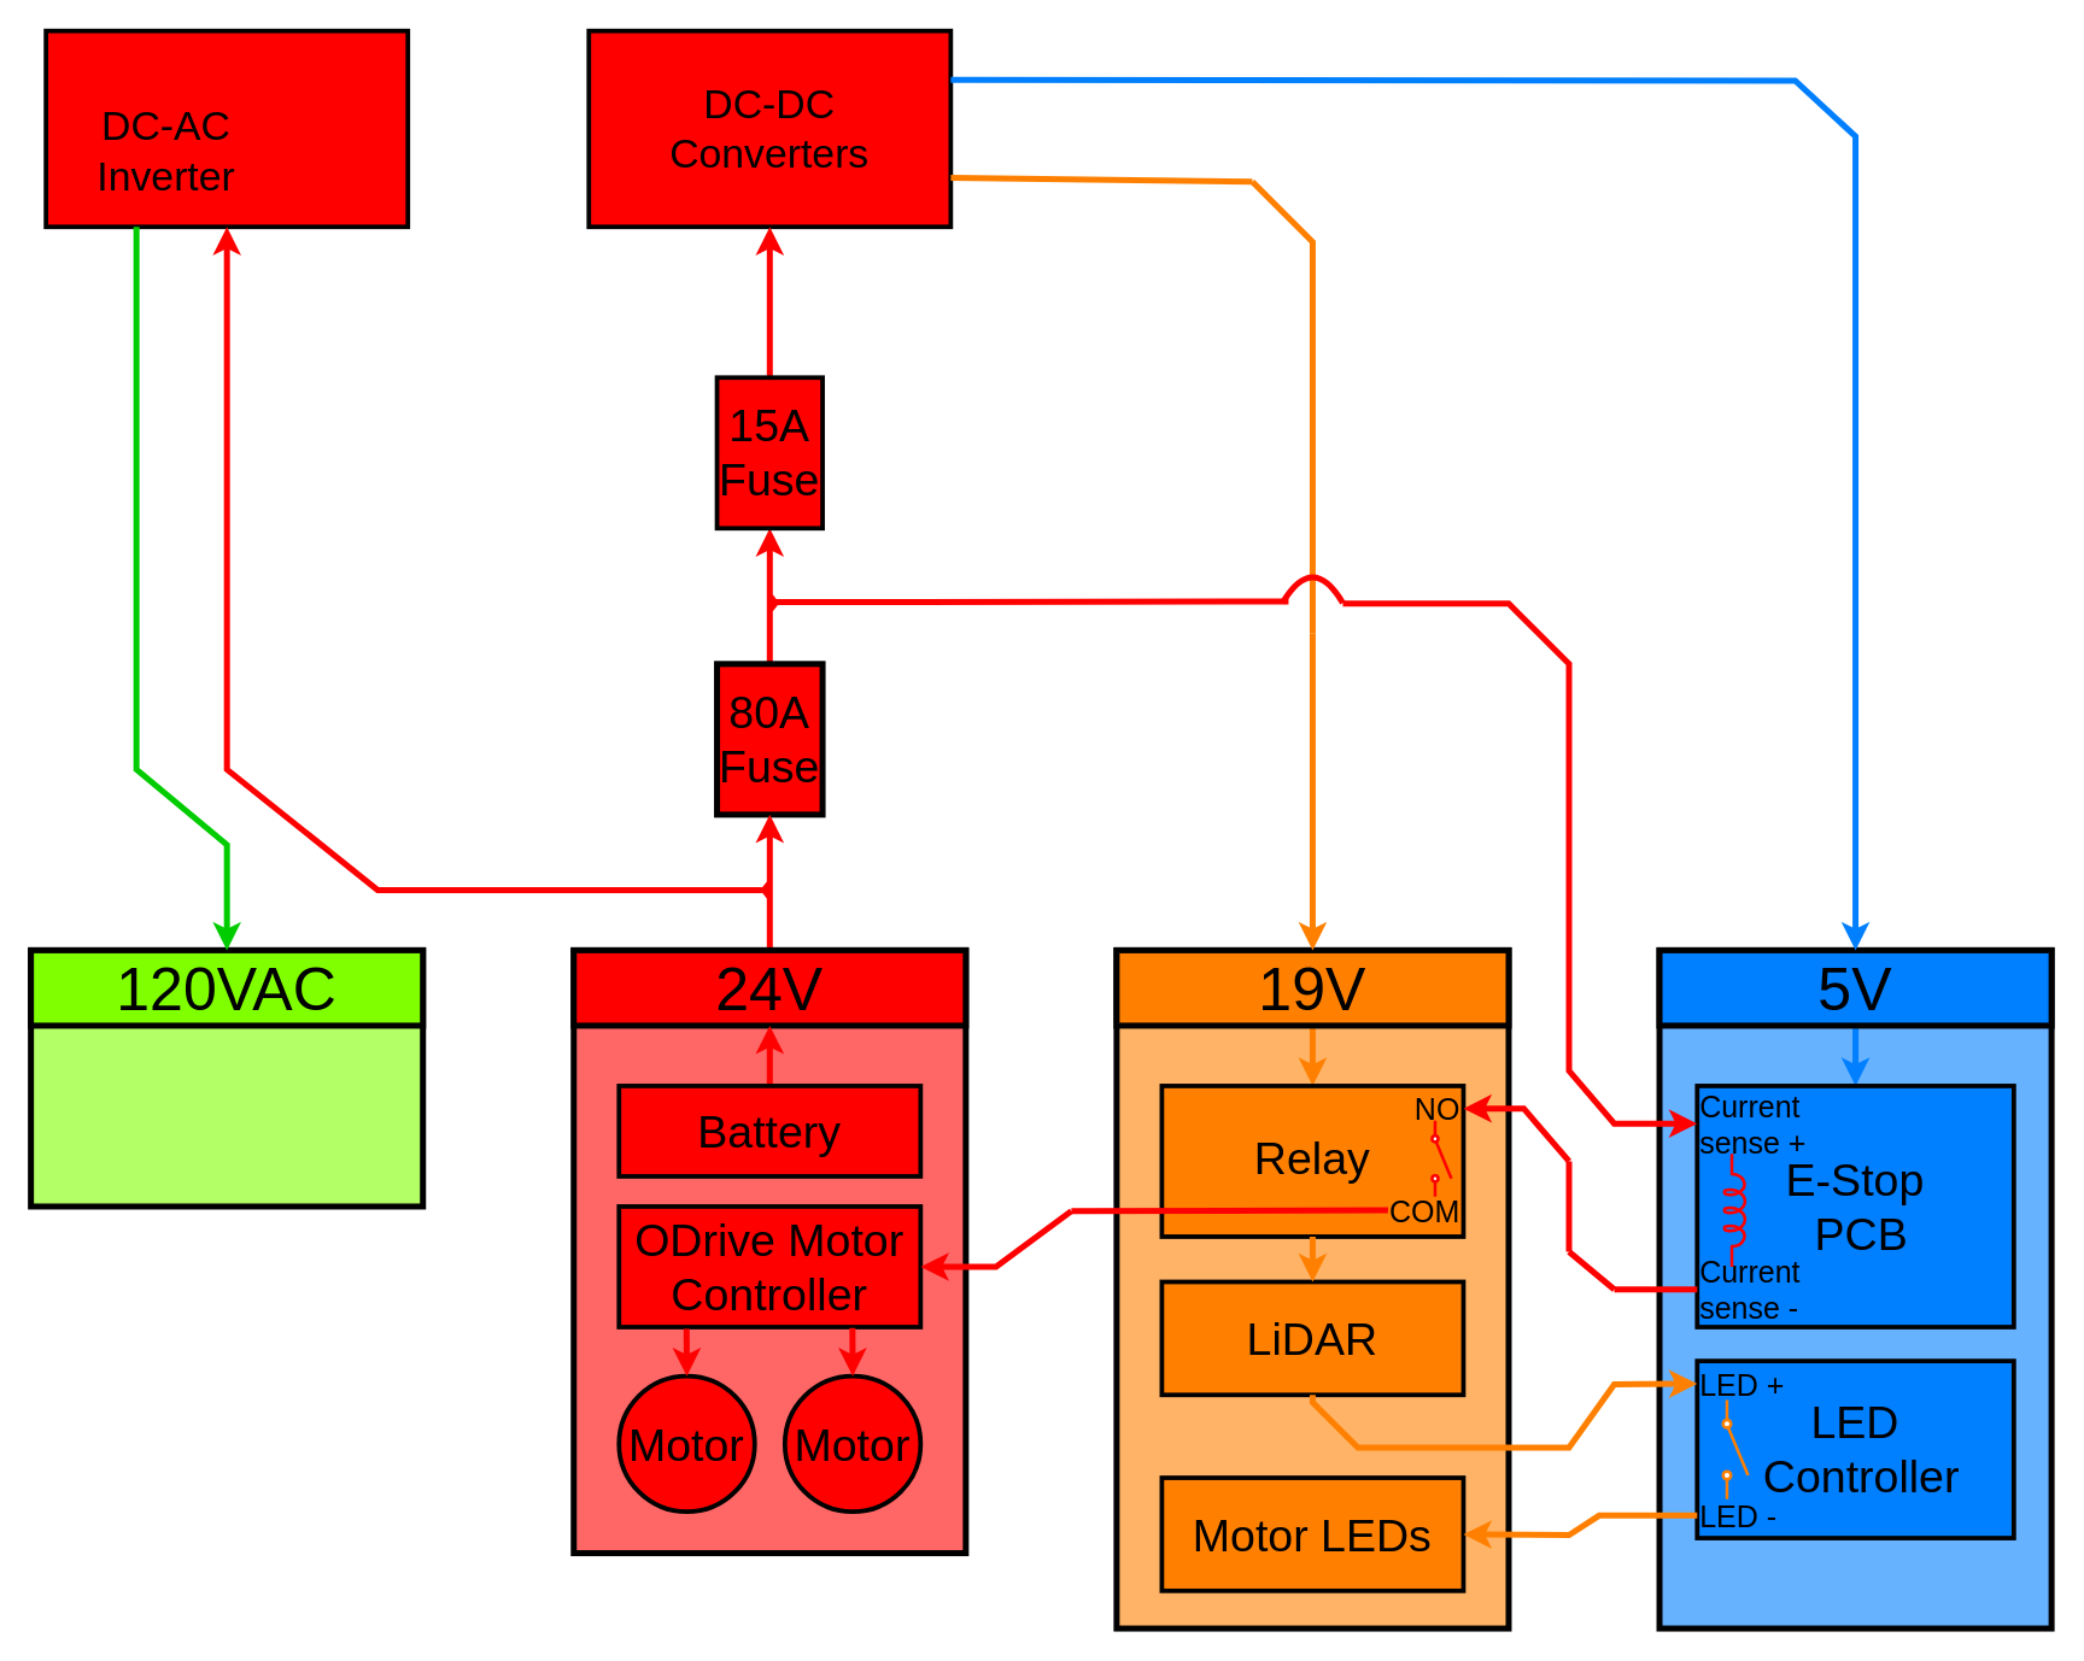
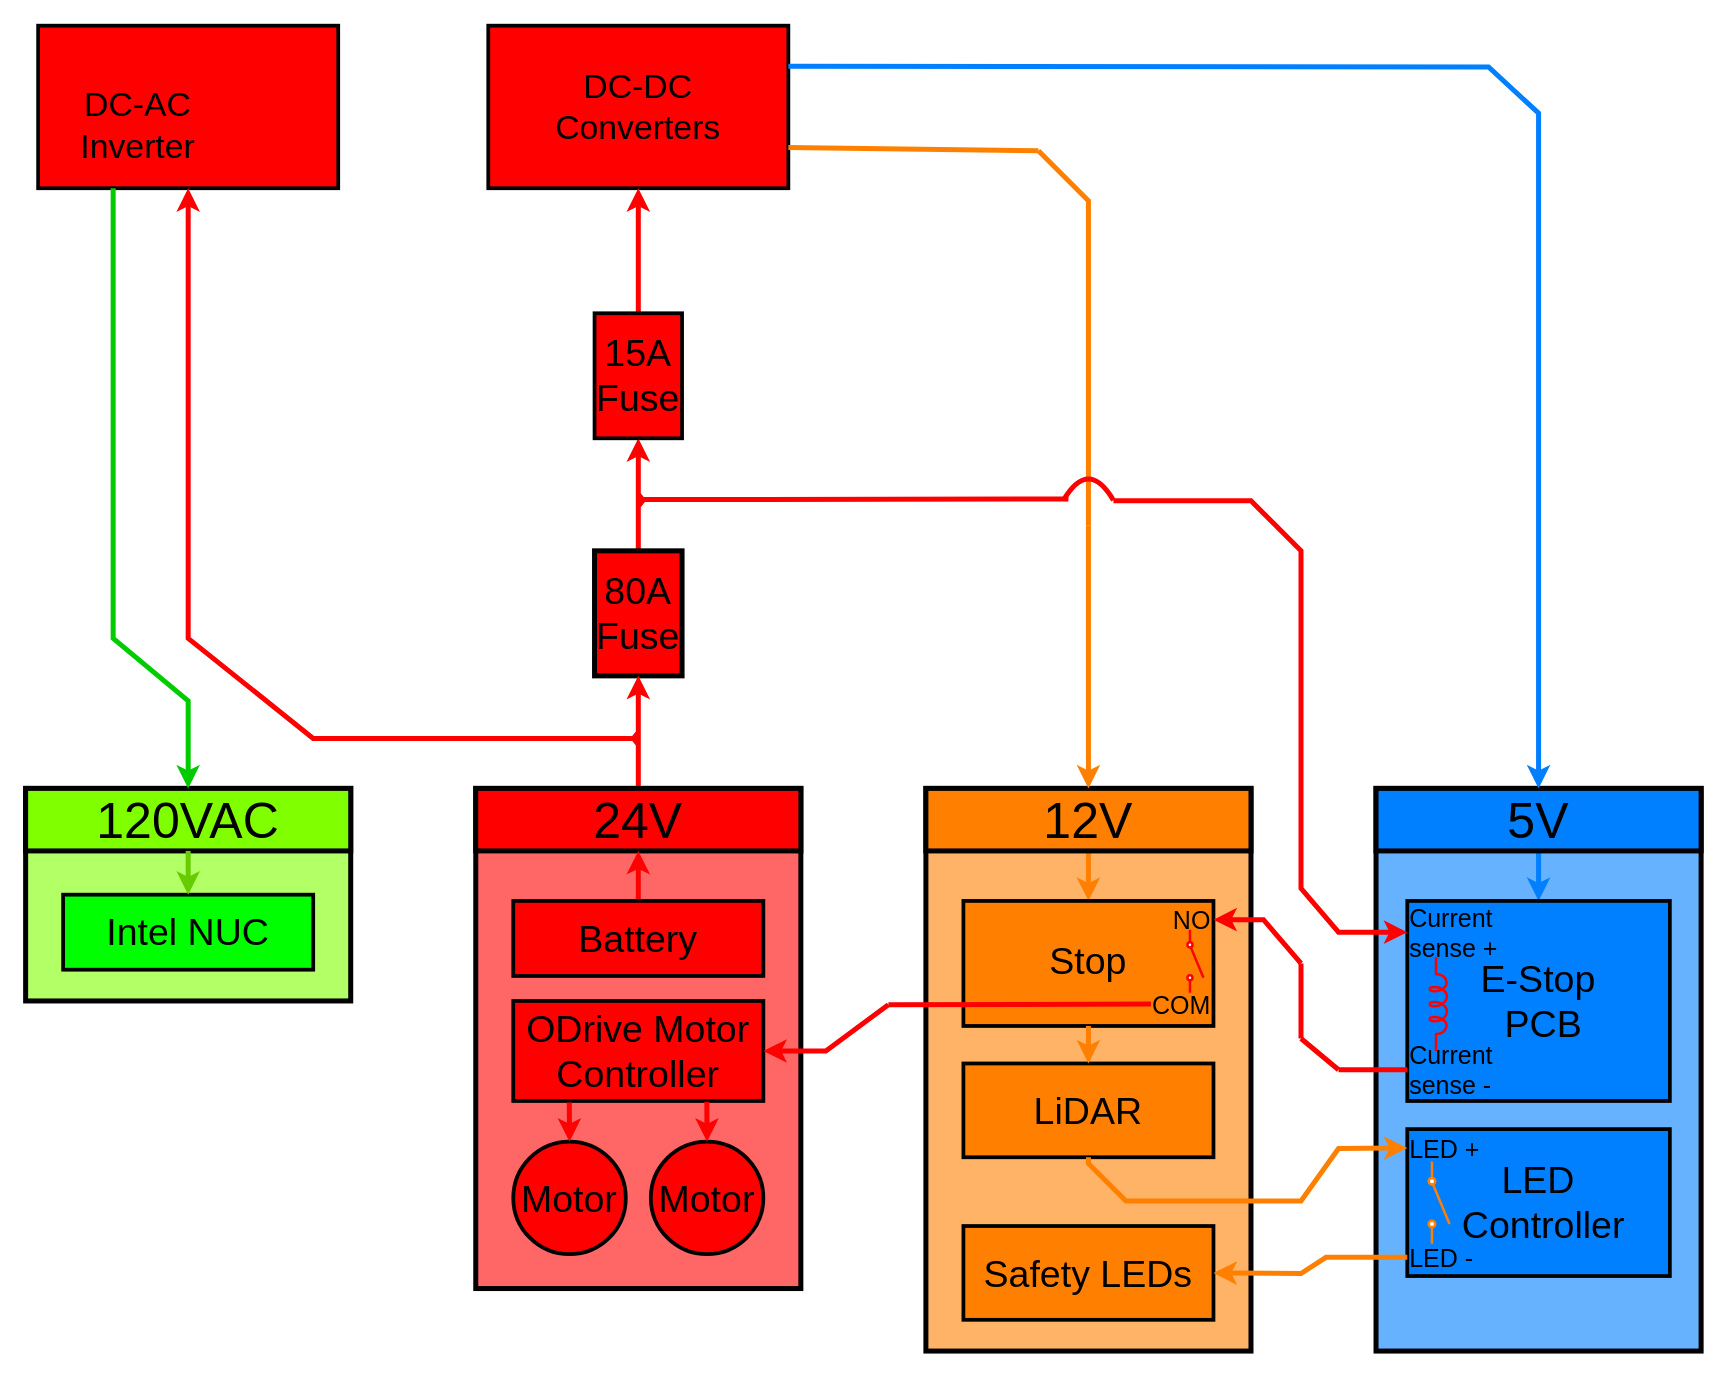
- <mxCell id="12" value="19V" style="text;html=1;align=center;verticalAlign=middle;whiteSpace=wrap;rounded=0;fontSize=40;strokeColor=light-dark(#000000,#FFFFFF);strokeWidth=4;fillColor=light-dark(#FF8000,#FF8000);fontColor=light-dark(#000000,#333333);" parent="1" vertex="1"><mxGeometry x="740" y="630" width="260" height="50" as="geometry" /></mxCell>
+ <mxCell id="12" value="12V" style="text;html=1;align=center;verticalAlign=middle;whiteSpace=wrap;rounded=0;fontSize=40;strokeColor=light-dark(#000000,#FFFFFF);strokeWidth=4;fillColor=light-dark(#FF8000,#FF8000);fontColor=light-dark(#000000,#333333);" parent="1" vertex="1"><mxGeometry x="740" y="630" width="260" height="50" as="geometry" /></mxCell>
+ <mxCell id="54" value="" style="endArrow=classic;html=1;rounded=0;exitX=0.5;exitY=1;exitDx=0;exitDy=0;strokeWidth=4;strokeColor=#66CC00;" parent="1" source="44" target="51" edge="1"><mxGeometry width="50" height="50" relative="1" as="geometry"><mxPoint x="370" y="710" as="sourcePoint" /><mxPoint x="420" y="660" as="targetPoint" /></mxGeometry></mxCell>
+ <mxCell id="51" value="&lt;font style=&quot;font-size: 30px;&quot;&gt;Intel NUC&lt;/font&gt;" style="rounded=0;whiteSpace=wrap;html=1;strokeWidth=3;fillColor=#00FF00;" parent="1" vertex="1"><mxGeometry x="50" y="715" width="200" height="60" as="geometry" /></mxCell>
- <mxCell id="18" value="&lt;font style=&quot;font-size: 30px;&quot;&gt;Relay&lt;/font&gt;" style="rounded=0;whiteSpace=wrap;html=1;spacingBottom=5;fillColor=#FF8000;strokeWidth=3;" parent="1" vertex="1"><mxGeometry x="770" y="720" width="200" height="100" as="geometry" /></mxCell>
+ <mxCell id="18" value="&lt;font style=&quot;font-size: 30px;&quot;&gt;Stop&lt;/font&gt;" style="rounded=0;whiteSpace=wrap;html=1;spacingBottom=5;fillColor=#FF8000;strokeWidth=3;" parent="1" vertex="1"><mxGeometry x="770" y="720" width="200" height="100" as="geometry" /></mxCell>
- <mxCell id="39" value="&lt;font style=&quot;font-size: 30px;&quot;&gt;Motor LEDs&lt;/font&gt;" style="rounded=0;whiteSpace=wrap;html=1;fillColor=#FF8000;strokeWidth=3;" parent="1" vertex="1"><mxGeometry x="770" y="980" width="200" height="75" as="geometry" /></mxCell>
+ <mxCell id="39" value="&lt;font style=&quot;font-size: 30px;&quot;&gt;Safety LEDs&lt;/font&gt;" style="rounded=0;whiteSpace=wrap;html=1;fillColor=#FF8000;strokeWidth=3;" parent="1" vertex="1"><mxGeometry x="770" y="980" width="200" height="75" as="geometry" /></mxCell>
